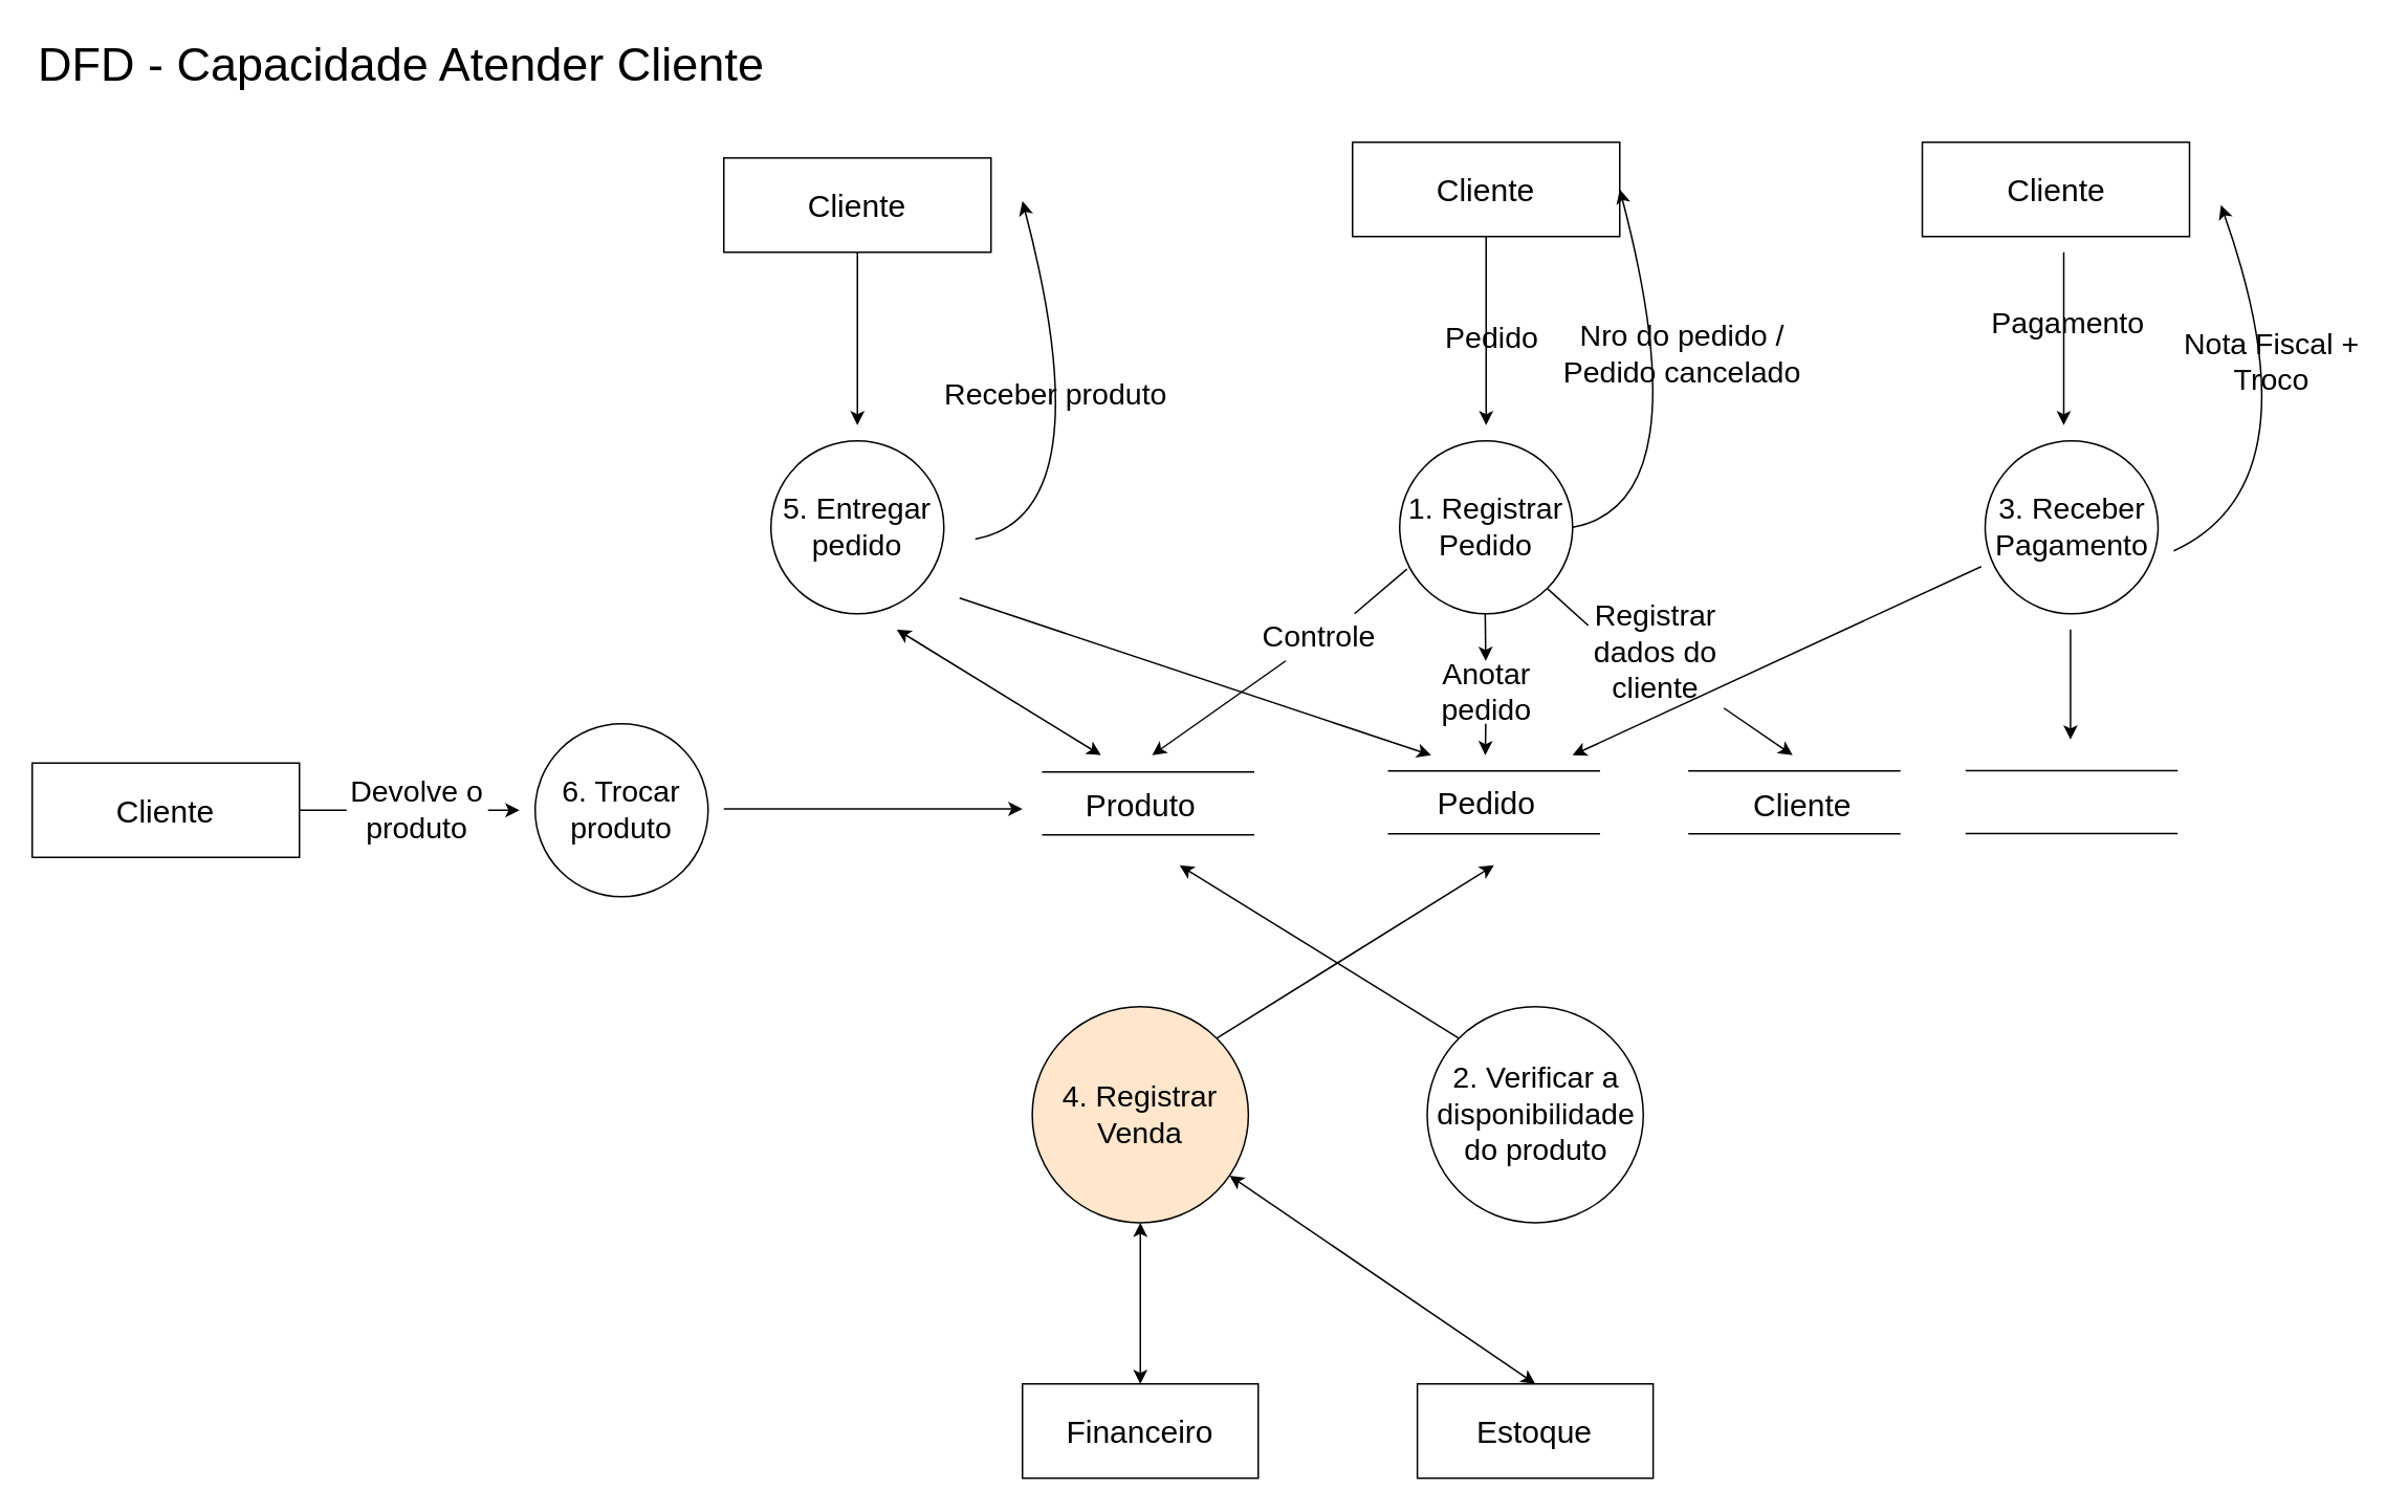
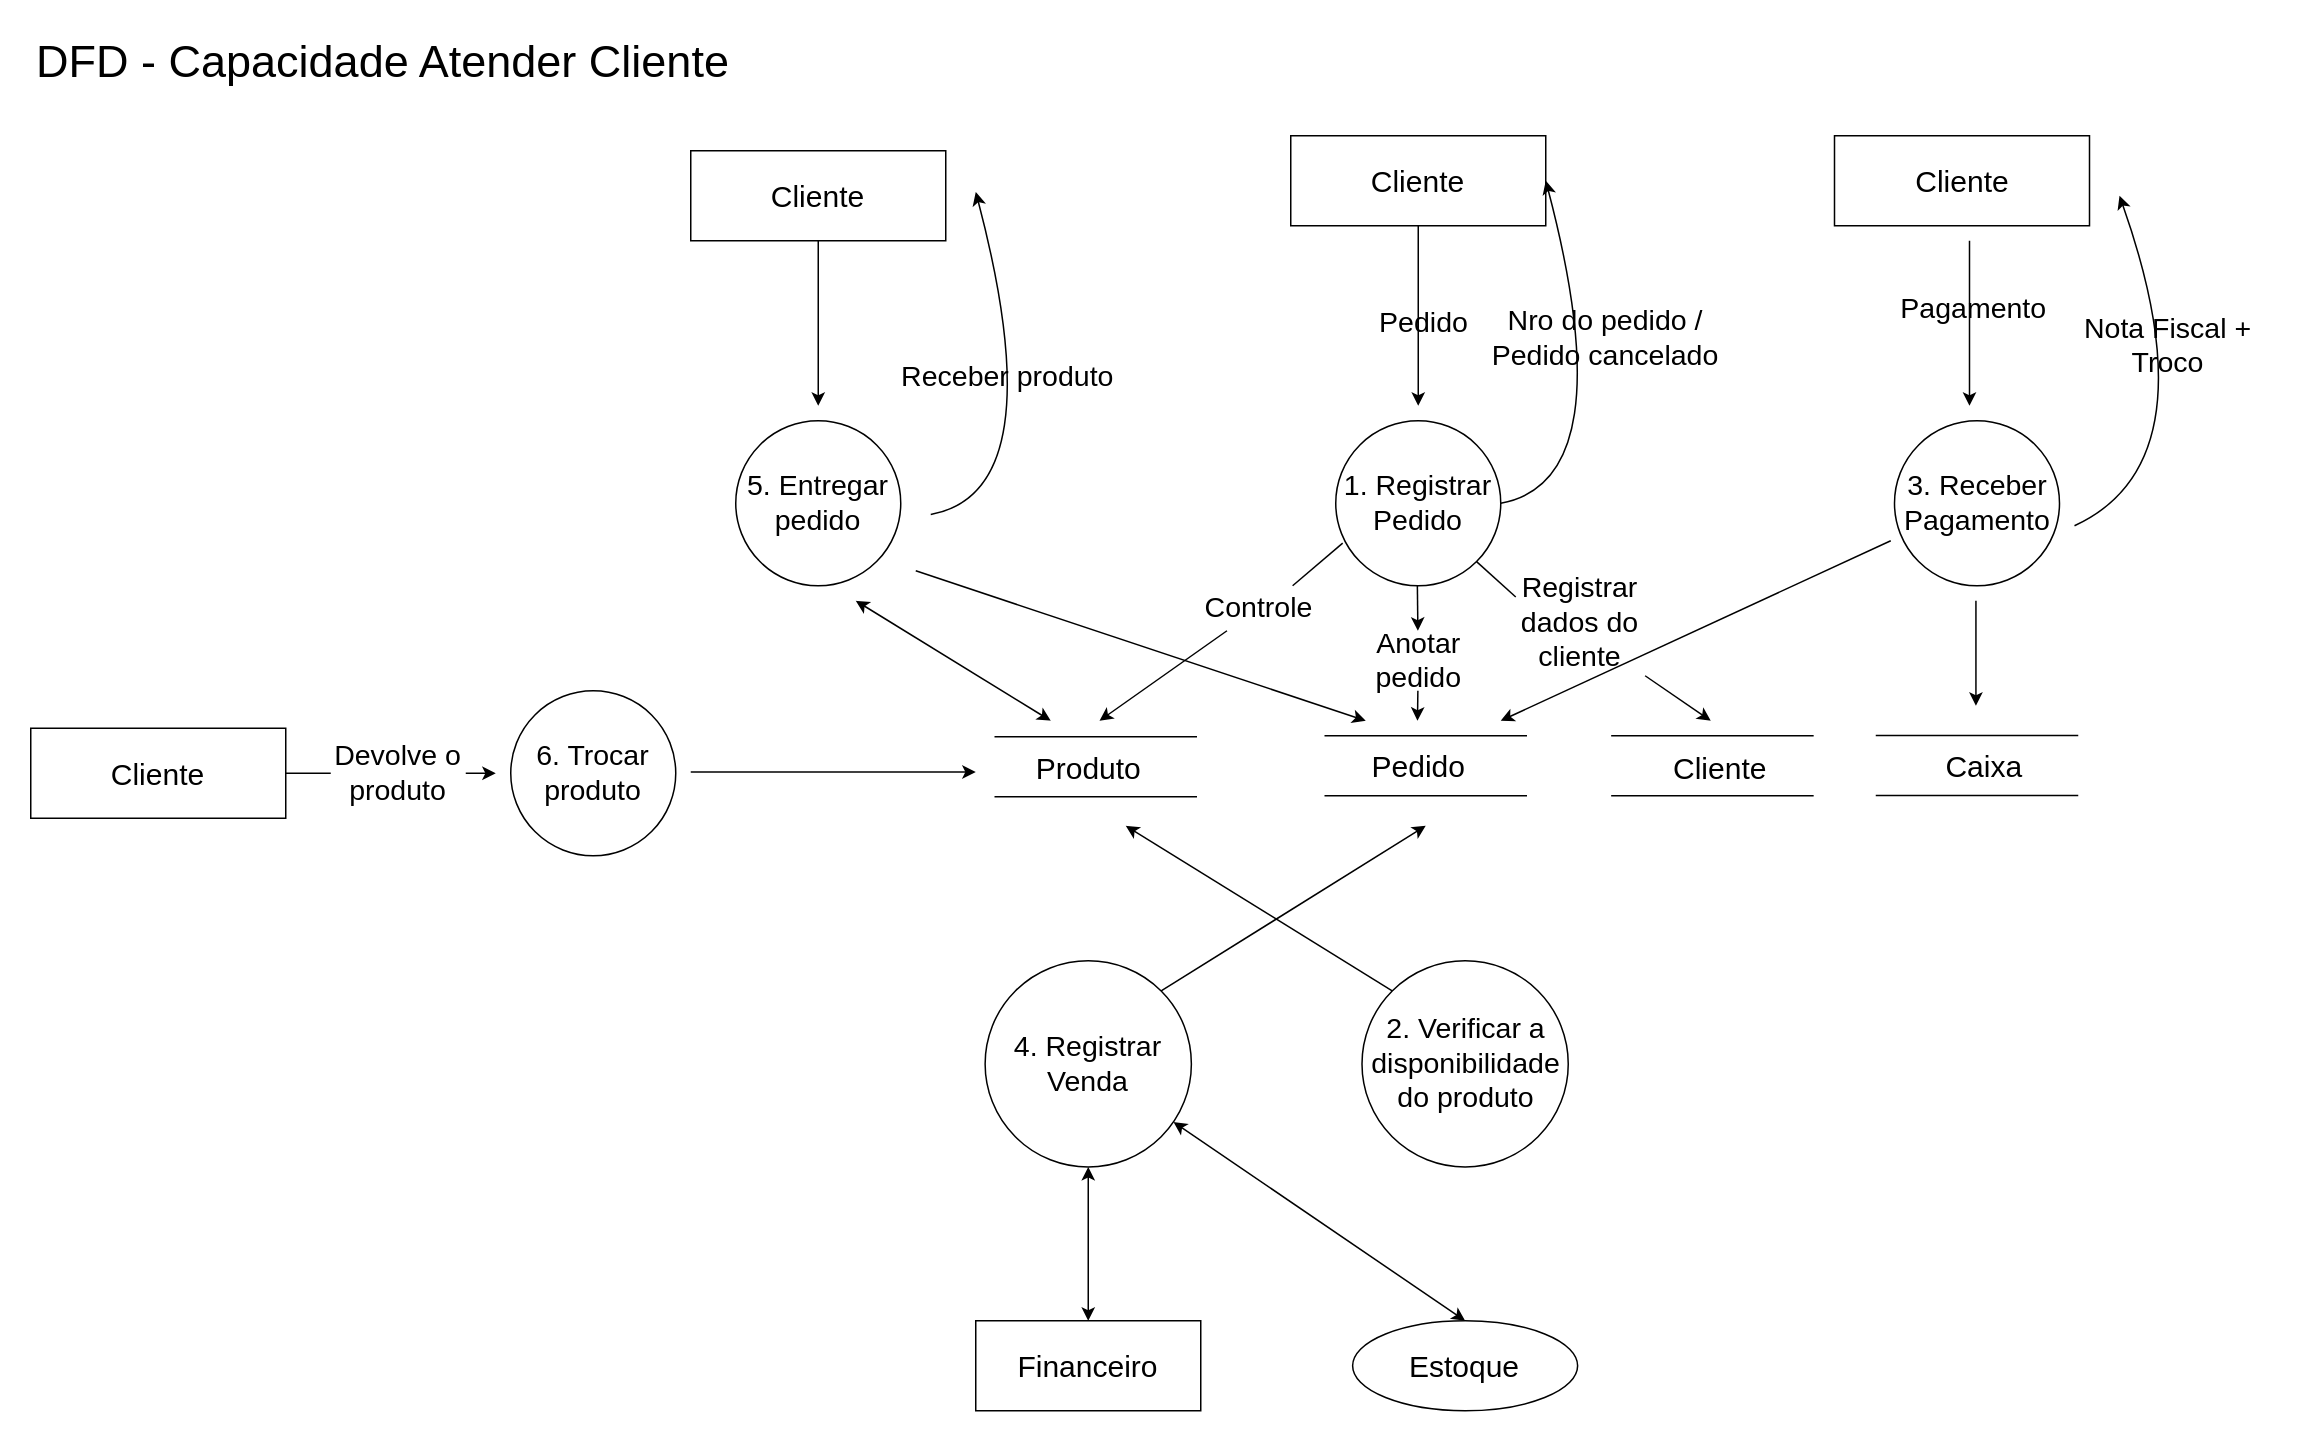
+ <mxCell id="30" value="&lt;span style=&quot;font-size: 20px&quot;&gt;Caixa&lt;/span&gt;" style="text;html=1;strokeColor=none;fillColor=none;align=center;verticalAlign=middle;whiteSpace=wrap;rounded=0;" vertex="1" parent="1"><mxGeometry x="1285" y="500.47" width="75" height="20" as="geometry" /></mxCell>
- <mxCell id="48" value="&lt;span style=&quot;font-size: 19px&quot;&gt;4. Registrar Venda&lt;/span&gt;" style="ellipse;whiteSpace=wrap;html=1;aspect=fixed;fillColor=#ffe6cc;" vertex="1" parent="1"><mxGeometry x="656.25" y="640" width="137.5" height="137.5" as="geometry" /></mxCell>
+ <mxCell id="48" value="&lt;span style=&quot;font-size: 19px&quot;&gt;4. Registrar Venda&lt;/span&gt;" style="ellipse;whiteSpace=wrap;html=1;aspect=fixed;" vertex="1" parent="1"><mxGeometry x="656.25" y="640" width="137.5" height="137.5" as="geometry" /></mxCell>
- <mxCell id="44" value="&lt;span style=&quot;font-size: 20px&quot;&gt;Estoque&lt;/span&gt;" style="rounded=0;whiteSpace=wrap;html=1;" vertex="1" parent="1"><mxGeometry x="901.25" y="880" width="150" height="60" as="geometry" /></mxCell>
+ <mxCell id="44" value="&lt;span style=&quot;font-size: 20px&quot;&gt;Estoque&lt;/span&gt;" style="ellipse;whiteSpace=wrap;html=1;" vertex="1" parent="1"><mxGeometry x="901.25" y="880" width="150" height="60" as="geometry" /></mxCell>
